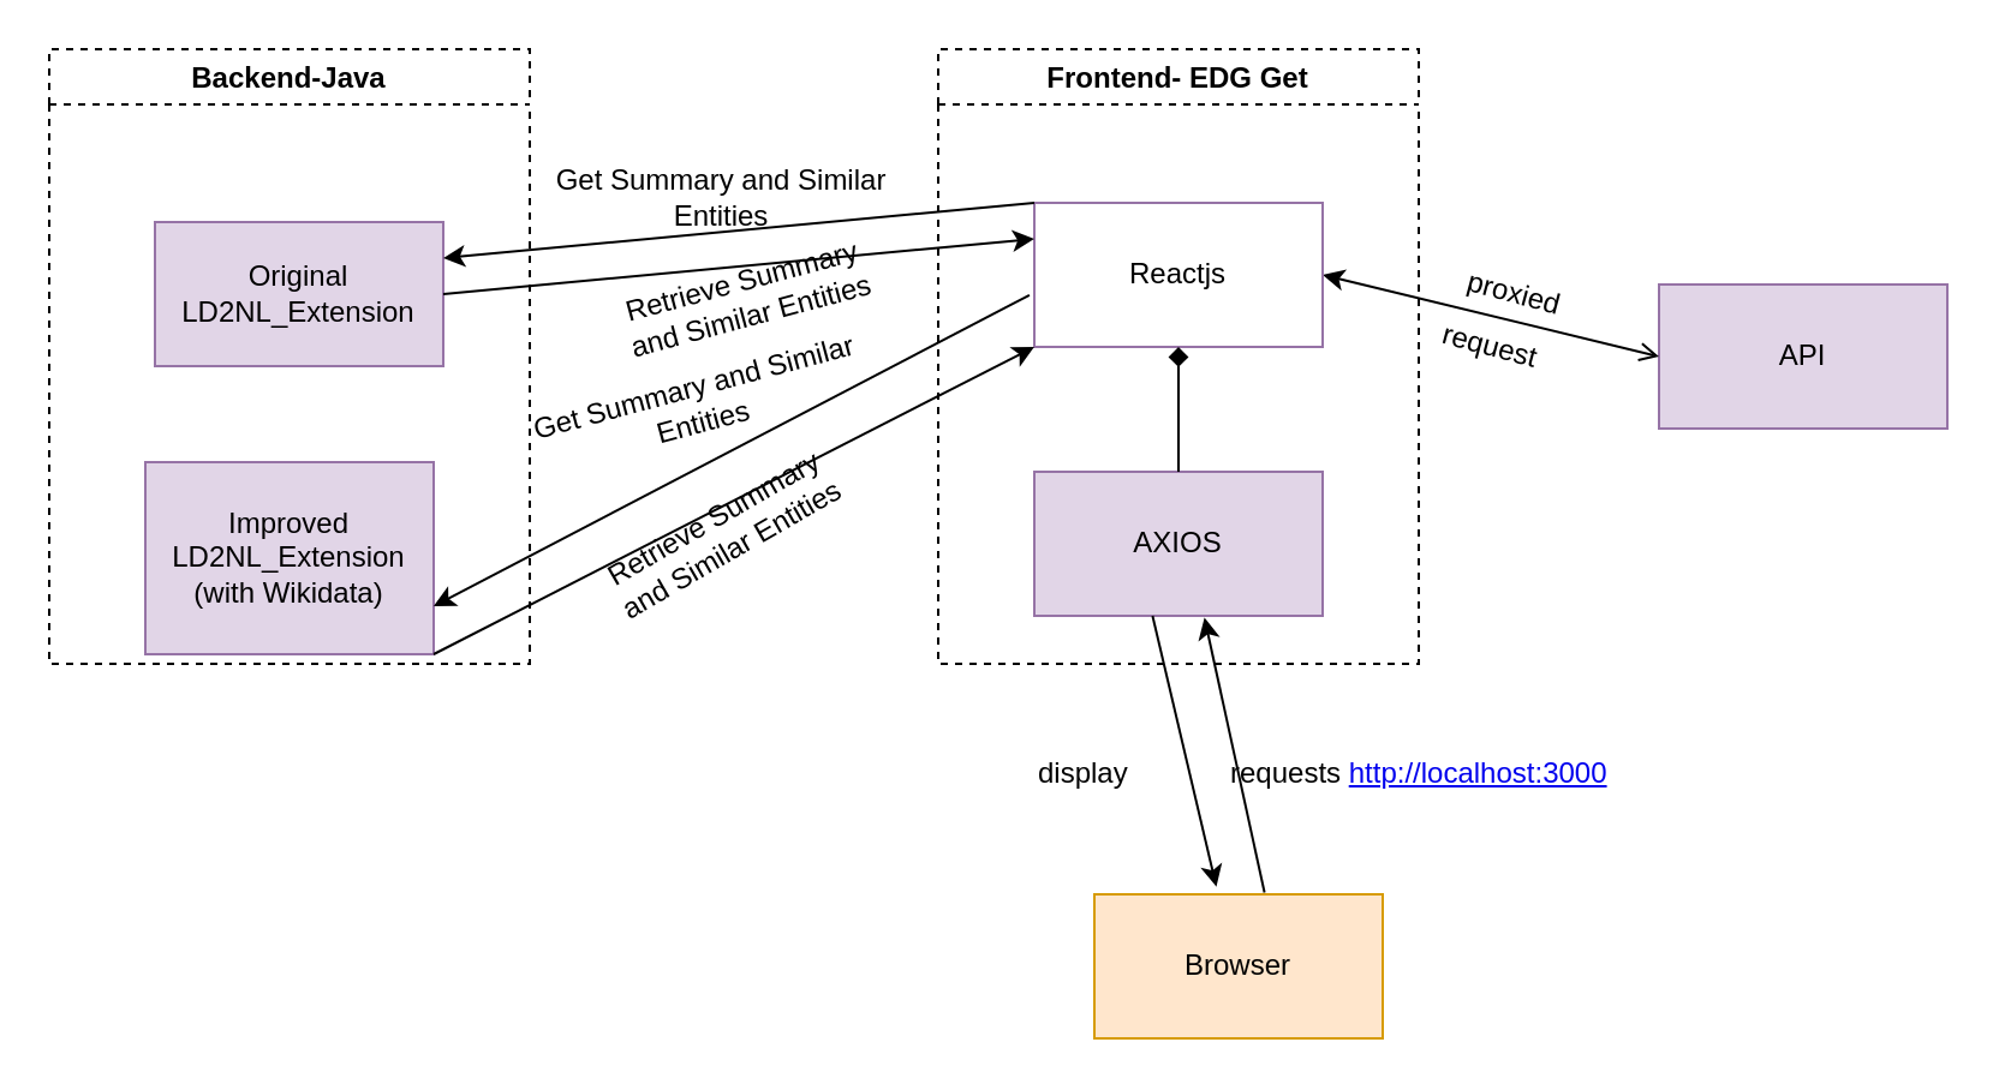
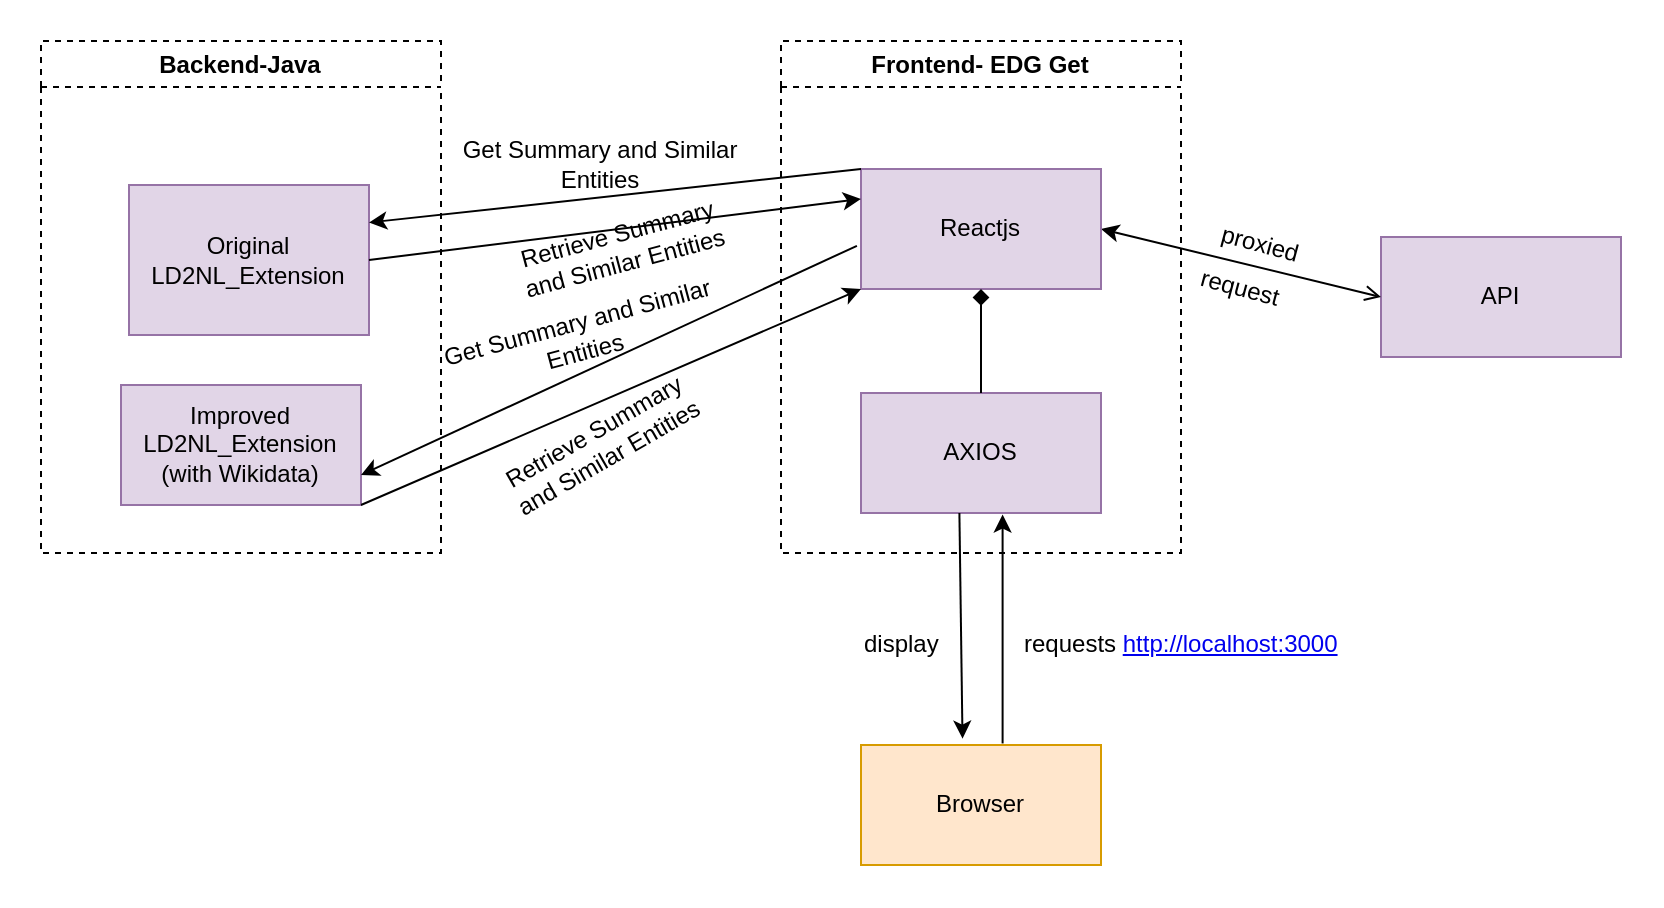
- <mxCell id="11" value="Reactjs" style="rounded=0;whiteSpace=wrap;html=1;fillColor=#ffffff;strokeColor=#9673a6;" vertex="1" parent="10"><mxGeometry x="40" y="64" width="120" height="60" as="geometry" /></mxCell>
+ <mxCell id="11" value="Reactjs" style="rounded=0;whiteSpace=wrap;html=1;fillColor=#e1d5e7;strokeColor=#9673a6;" vertex="1" parent="10"><mxGeometry x="40" y="64" width="120" height="60" as="geometry" /></mxCell>
- <mxCell id="3" value="Original&lt;br&gt;LD2NL_Extension" style="rounded=0;whiteSpace=wrap;html=1;fillColor=#e1d5e7;strokeColor=#9673a6;" vertex="1" parent="1"><mxGeometry x="64" y="92" width="120" height="60" as="geometry" /></mxCell>
+ <mxCell id="3" value="Original&lt;br&gt;LD2NL_Extension" style="rounded=0;whiteSpace=wrap;html=1;fillColor=#e1d5e7;strokeColor=#9673a6;" vertex="1" parent="1"><mxGeometry x="64" y="92" width="120" height="75" as="geometry" /></mxCell>
- <mxCell id="4" value="Improved LD2NL_Extension (with Wikidata)" style="rounded=0;whiteSpace=wrap;html=1;fillColor=#e1d5e7;strokeColor=#9673a6;" vertex="1" parent="1"><mxGeometry x="60" y="192" width="120" height="80" as="geometry" /></mxCell>
+ <mxCell id="4" value="Improved LD2NL_Extension (with Wikidata)" style="rounded=0;whiteSpace=wrap;html=1;fillColor=#e1d5e7;strokeColor=#9673a6;" vertex="1" parent="1"><mxGeometry x="60" y="192" width="120" height="60" as="geometry" /></mxCell>
- <mxCell id="2" value="Browser" style="rounded=0;whiteSpace=wrap;html=1;fillColor=#ffe6cc;strokeColor=#d79b00;" vertex="1" parent="1"><mxGeometry x="455" y="372" width="120" height="60" as="geometry" /></mxCell>
+ <mxCell id="2" value="Browser" style="rounded=0;whiteSpace=wrap;html=1;fillColor=#ffe6cc;strokeColor=#d79b00;" vertex="1" parent="1"><mxGeometry x="430" y="372" width="120" height="60" as="geometry" /></mxCell>
